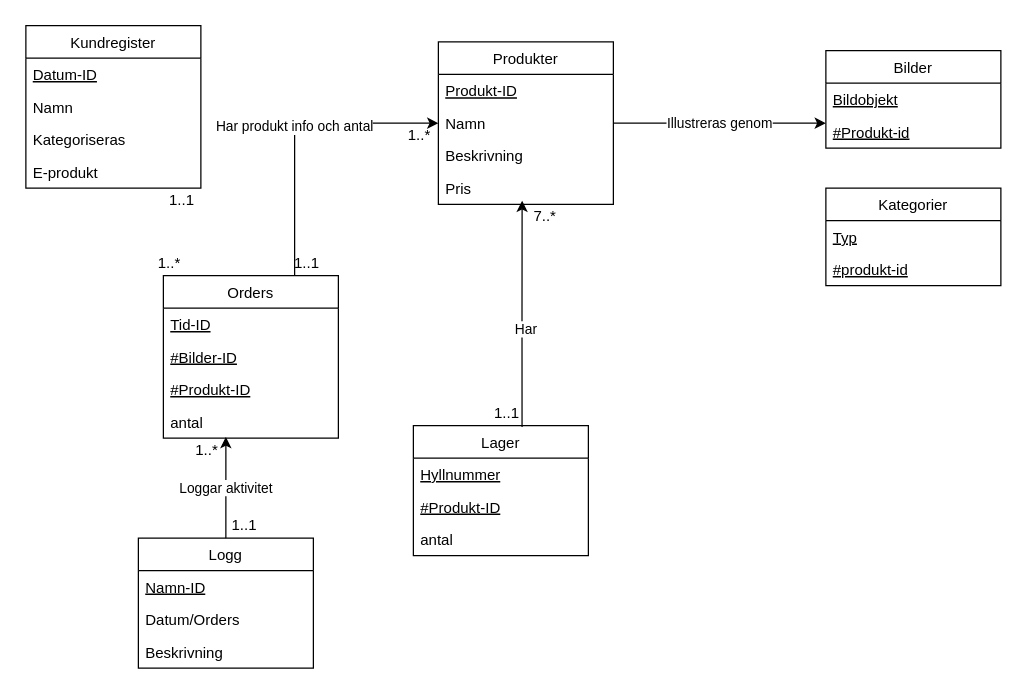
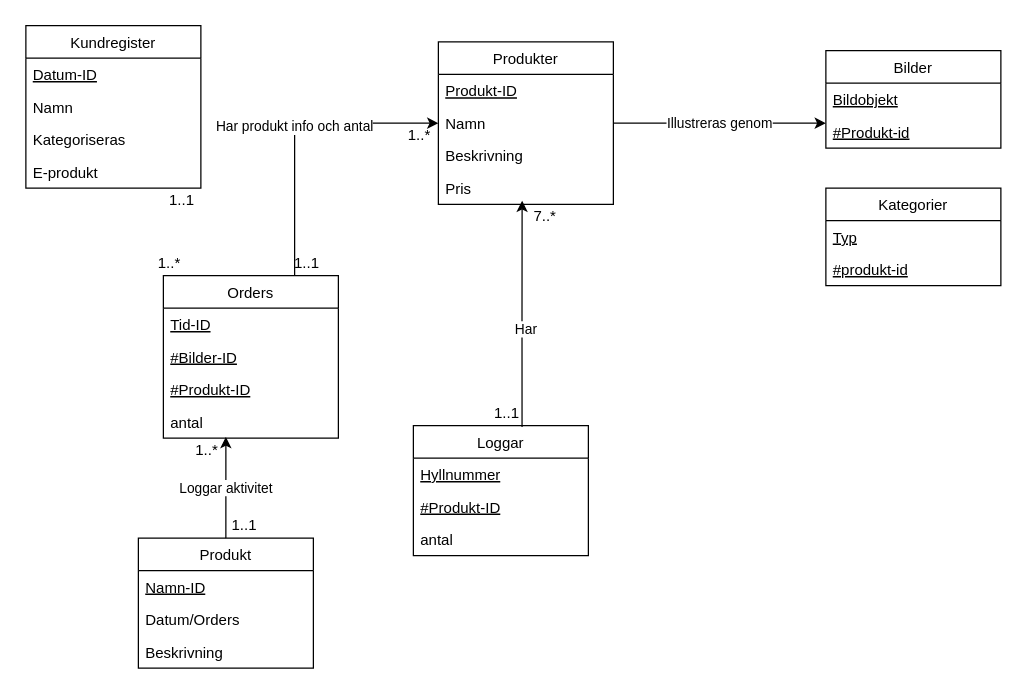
- <mxCell id="27" value="Lager" style="swimlane;fontStyle=0;childLayout=stackLayout;horizontal=1;startSize=26;fillColor=none;horizontalStack=0;resizeParent=1;resizeParentMax=0;resizeLast=0;collapsible=1;marginBottom=0;" vertex="1" parent="1"><mxGeometry x="330" y="340" width="140" height="104" as="geometry" /></mxCell>
+ <mxCell id="27" value="Loggar" style="swimlane;fontStyle=0;childLayout=stackLayout;horizontal=1;startSize=26;fillColor=none;horizontalStack=0;resizeParent=1;resizeParentMax=0;resizeLast=0;collapsible=1;marginBottom=0;" vertex="1" parent="1"><mxGeometry x="330" y="340" width="140" height="104" as="geometry" /></mxCell>
- <mxCell id="32" value="Logg" style="swimlane;fontStyle=0;childLayout=stackLayout;horizontal=1;startSize=26;fillColor=none;horizontalStack=0;resizeParent=1;resizeParentMax=0;resizeLast=0;collapsible=1;marginBottom=0;" vertex="1" parent="1"><mxGeometry x="110" y="430" width="140" height="104" as="geometry" /></mxCell>
+ <mxCell id="32" value="Produkt" style="swimlane;fontStyle=0;childLayout=stackLayout;horizontal=1;startSize=26;fillColor=none;horizontalStack=0;resizeParent=1;resizeParentMax=0;resizeLast=0;collapsible=1;marginBottom=0;" vertex="1" parent="1"><mxGeometry x="110" y="430" width="140" height="104" as="geometry" /></mxCell>
